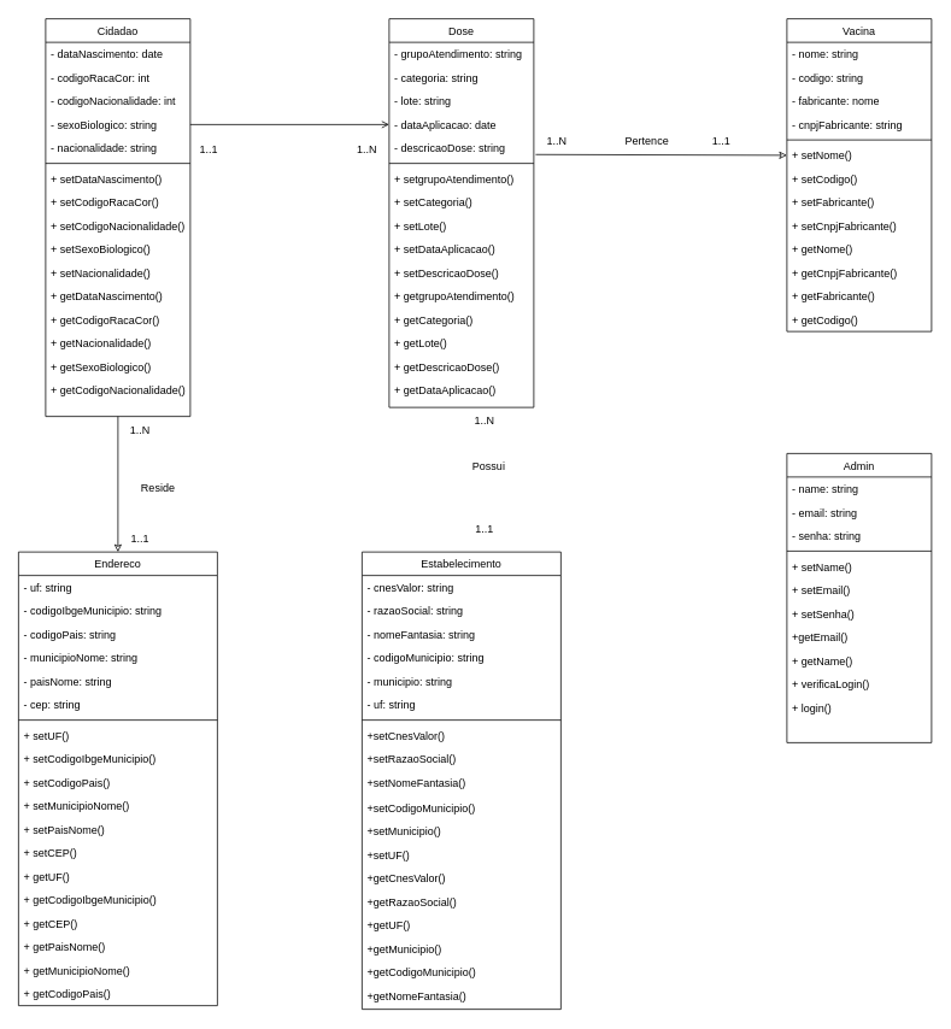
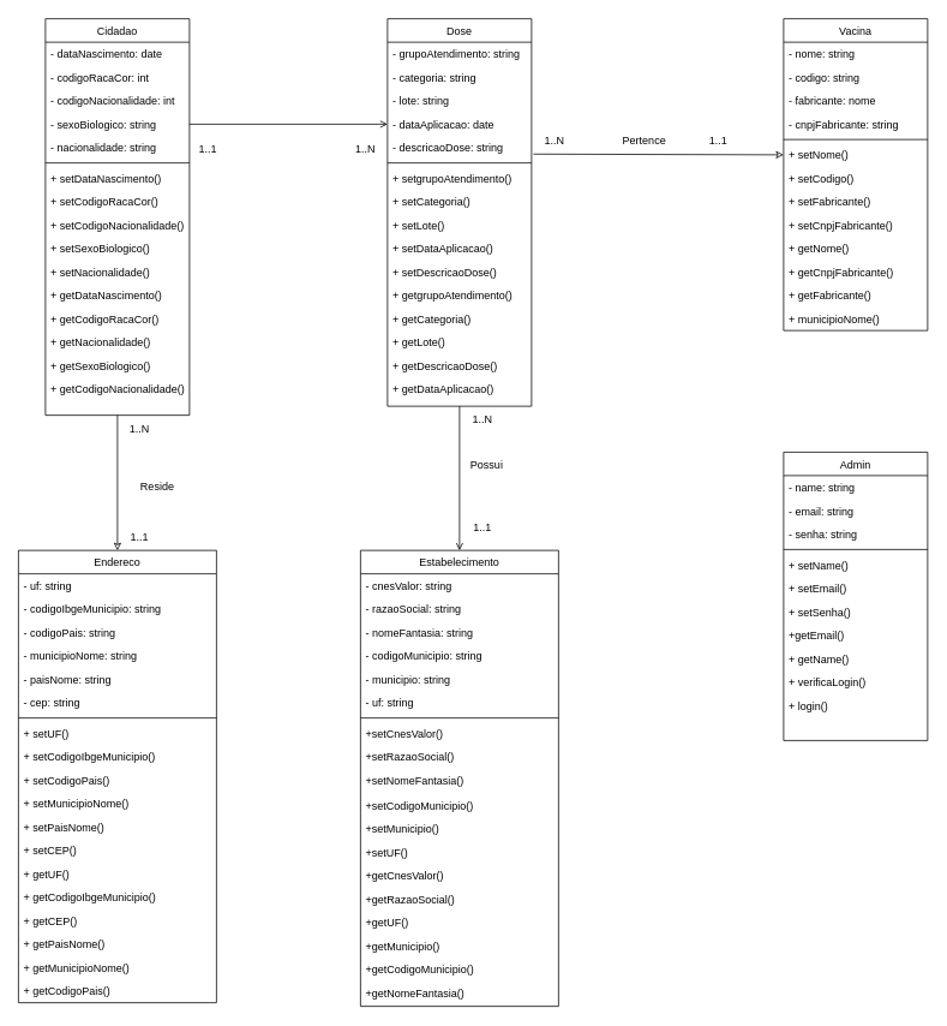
- <mxCell id="69" value="+ getCodigo()" style="text;align=left;verticalAlign=top;spacingLeft=4;spacingRight=4;overflow=hidden;rotatable=0;points=[[0,0.5],[1,0.5]];portConstraint=eastwest;rounded=0;shadow=0;html=0;" vertex="1" parent="56"><mxGeometry y="320" width="160" height="26" as="geometry" /></mxCell>
+ <mxCell id="69" value="+ municipioNome()" style="text;align=left;verticalAlign=top;spacingLeft=4;spacingRight=4;overflow=hidden;rotatable=0;points=[[0,0.5],[1,0.5]];portConstraint=eastwest;rounded=0;shadow=0;html=0;" vertex="1" parent="56"><mxGeometry y="320" width="160" height="26" as="geometry" /></mxCell>
+ <mxCell id="93" value="" style="endArrow=open;html=1;rounded=0;entryX=0.5;entryY=0;entryDx=0;entryDy=0;exitX=0.5;exitY=1;exitDx=0;exitDy=0;endFill=0;" edge="1" parent="1" source="39" target="70"><mxGeometry width="50" height="50" relative="1" as="geometry"><mxPoint x="650" y="350" as="sourcePoint" /><mxPoint x="560" y="340" as="targetPoint" /></mxGeometry></mxCell>
